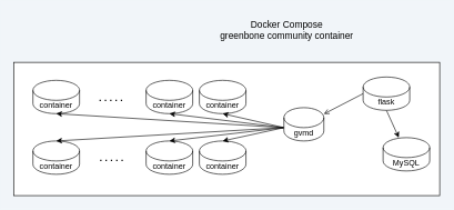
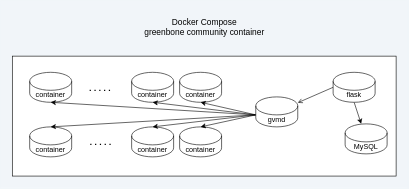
- <mxCell id="5" value="&lt;font style=&quot;font-size: 14px;&quot;&gt;Docker Compose&lt;br&gt;greenbone community container&lt;/font&gt;" style="text;html=1;align=center;verticalAlign=middle;resizable=0;points=[];autosize=1;strokeColor=none;fillColor=none;rounded=0;" parent="1" vertex="1"><mxGeometry x="320" y="20" width="220" height="50" as="geometry" /></mxCell>
+ <mxCell id="5" value="&lt;font style=&quot;font-size: 14px;&quot;&gt;Docker Compose&lt;br&gt;greenbone community container&lt;/font&gt;" style="text;html=1;align=center;verticalAlign=middle;resizable=0;points=[];autosize=1;strokeColor=none;fillColor=none;rounded=0;" parent="1" vertex="1"><mxGeometry x="230" y="20" width="220" height="50" as="geometry" /></mxCell>
- <mxCell id="20" value="flask" style="shape=cylinder3;whiteSpace=wrap;html=1;boundedLbl=1;backgroundOutline=1;size=15;rounded=0;" parent="1" vertex="1"><mxGeometry x="545" y="115" width="70" height="50" as="geometry" /></mxCell>
+ <mxCell id="20" value="flask" style="shape=cylinder3;whiteSpace=wrap;html=1;boundedLbl=1;backgroundOutline=1;size=15;rounded=0;" parent="1" vertex="1"><mxGeometry x="555" y="120" width="70" height="50" as="geometry" /></mxCell>
- <mxCell id="16" value="gvmd" style="shape=cylinder3;whiteSpace=wrap;html=1;boundedLbl=1;backgroundOutline=1;size=15;rounded=0;" parent="1" vertex="1"><mxGeometry x="426" y="161" width="60" height="50" as="geometry" /></mxCell>
+ <mxCell id="16" value="gvmd" style="shape=cylinder3;whiteSpace=wrap;html=1;boundedLbl=1;backgroundOutline=1;size=15;rounded=0;" parent="1" vertex="1"><mxGeometry x="426" y="161" width="70" height="50" as="geometry" /></mxCell>
